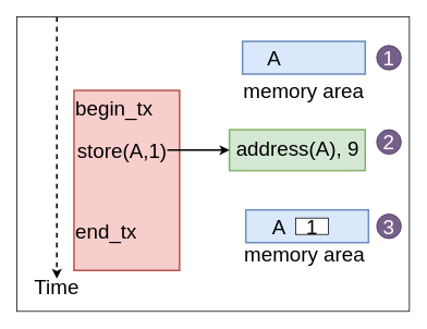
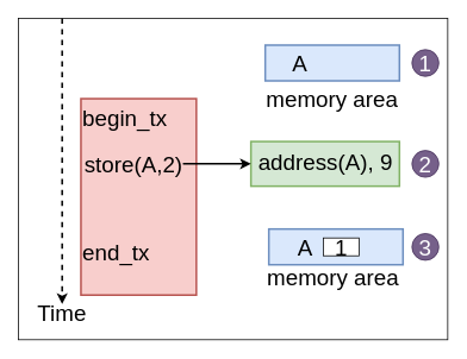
- <mxCell id="16" value="2" style="ellipse;whiteSpace=wrap;html=1;aspect=fixed;fontSize=25;fontColor=#ffffff;fillColor=#76608a;align=center;fontStyle=0;strokeColor=#432D57;" parent="1" vertex="1"><mxGeometry x="460" y="158" width="30" height="30" as="geometry" /></mxCell>
+ <mxCell id="16" value="2" style="ellipse;whiteSpace=wrap;html=1;aspect=fixed;fontSize=25;fontColor=#ffffff;fillColor=#76608a;align=center;fontStyle=0;strokeColor=#432D57;" parent="1" vertex="1"><mxGeometry x="460" y="168" width="30" height="30" as="geometry" /></mxCell>
- <mxCell id="11" value="store(A,1)" style="text;html=1;strokeColor=none;fillColor=none;align=center;verticalAlign=middle;whiteSpace=wrap;rounded=0;fontSize=25;fontStyle=0" parent="1" vertex="1"><mxGeometry x="94" y="173" width="110" height="20" as="geometry" /></mxCell>
+ <mxCell id="11" value="store(A,2)" style="text;html=1;strokeColor=none;fillColor=none;align=center;verticalAlign=middle;whiteSpace=wrap;rounded=0;fontSize=25;fontStyle=0" parent="1" vertex="1"><mxGeometry x="94" y="173" width="110" height="20" as="geometry" /></mxCell>
